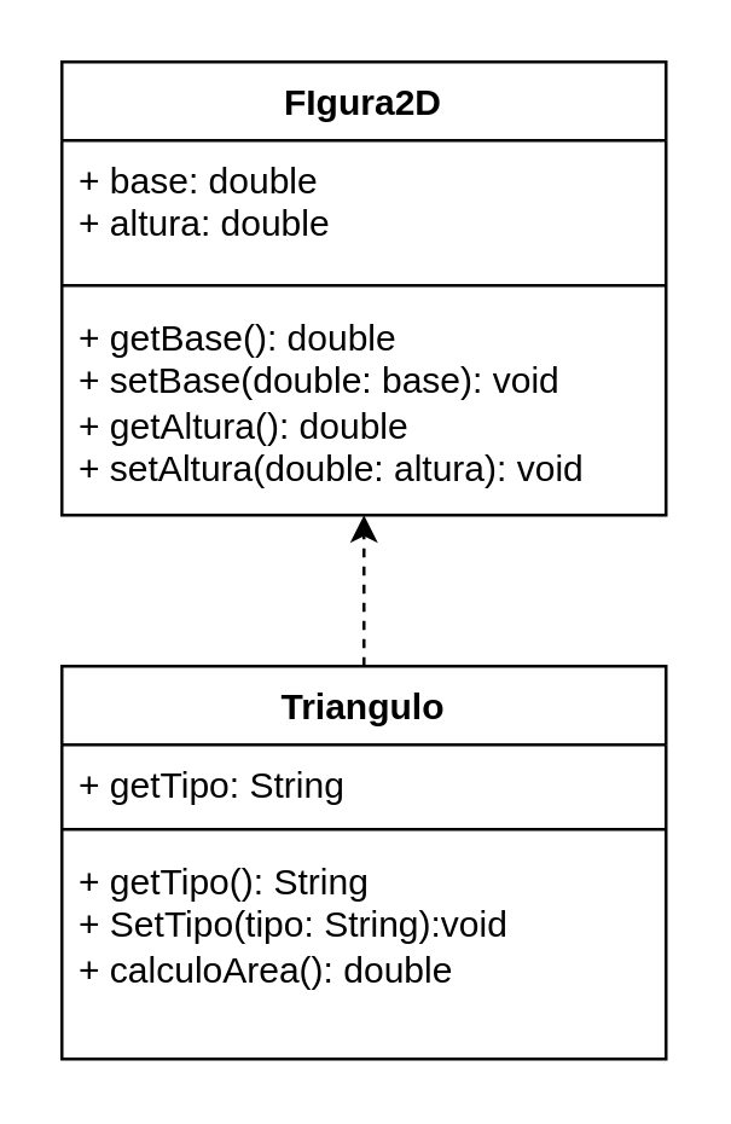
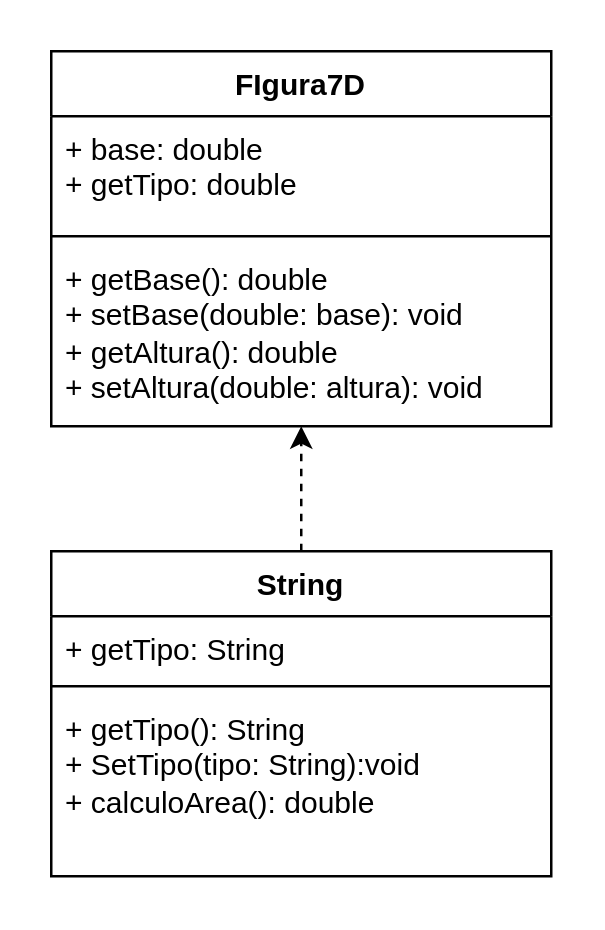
- <mxCell id="2" value="FIgura2D" style="swimlane;fontStyle=1;align=center;verticalAlign=top;childLayout=stackLayout;horizontal=1;startSize=26;horizontalStack=0;resizeParent=1;resizeParentMax=0;resizeLast=0;collapsible=1;marginBottom=0;whiteSpace=wrap;html=1;" vertex="1" parent="1"><mxGeometry x="20" y="20" width="200" height="150" as="geometry" /></mxCell>
+ <mxCell id="2" value="FIgura7D" style="swimlane;fontStyle=1;align=center;verticalAlign=top;childLayout=stackLayout;horizontal=1;startSize=26;horizontalStack=0;resizeParent=1;resizeParentMax=0;resizeLast=0;collapsible=1;marginBottom=0;whiteSpace=wrap;html=1;" vertex="1" parent="1"><mxGeometry x="20" y="20" width="200" height="150" as="geometry" /></mxCell>
- <mxCell id="3" value="+ base: double&lt;div&gt;+ altura: double&lt;/div&gt;" style="text;strokeColor=none;fillColor=none;align=left;verticalAlign=top;spacingLeft=4;spacingRight=4;overflow=hidden;rotatable=0;points=[[0,0.5],[1,0.5]];portConstraint=eastwest;whiteSpace=wrap;html=1;" vertex="1" parent="2"><mxGeometry y="26" width="200" height="44" as="geometry" /></mxCell>
+ <mxCell id="3" value="+ base: double&lt;div&gt;+ getTipo: double&lt;/div&gt;" style="text;strokeColor=none;fillColor=none;align=left;verticalAlign=top;spacingLeft=4;spacingRight=4;overflow=hidden;rotatable=0;points=[[0,0.5],[1,0.5]];portConstraint=eastwest;whiteSpace=wrap;html=1;" vertex="1" parent="2"><mxGeometry y="26" width="200" height="44" as="geometry" /></mxCell>
- <mxCell id="7" value="Triangulo" style="swimlane;fontStyle=1;align=center;verticalAlign=top;childLayout=stackLayout;horizontal=1;startSize=26;horizontalStack=0;resizeParent=1;resizeParentMax=0;resizeLast=0;collapsible=1;marginBottom=0;whiteSpace=wrap;html=1;" vertex="1" parent="1"><mxGeometry x="20" y="220" width="200" height="130" as="geometry" /></mxCell>
+ <mxCell id="7" value="String" style="swimlane;fontStyle=1;align=center;verticalAlign=top;childLayout=stackLayout;horizontal=1;startSize=26;horizontalStack=0;resizeParent=1;resizeParentMax=0;resizeLast=0;collapsible=1;marginBottom=0;whiteSpace=wrap;html=1;" vertex="1" parent="1"><mxGeometry x="20" y="220" width="200" height="130" as="geometry" /></mxCell>
